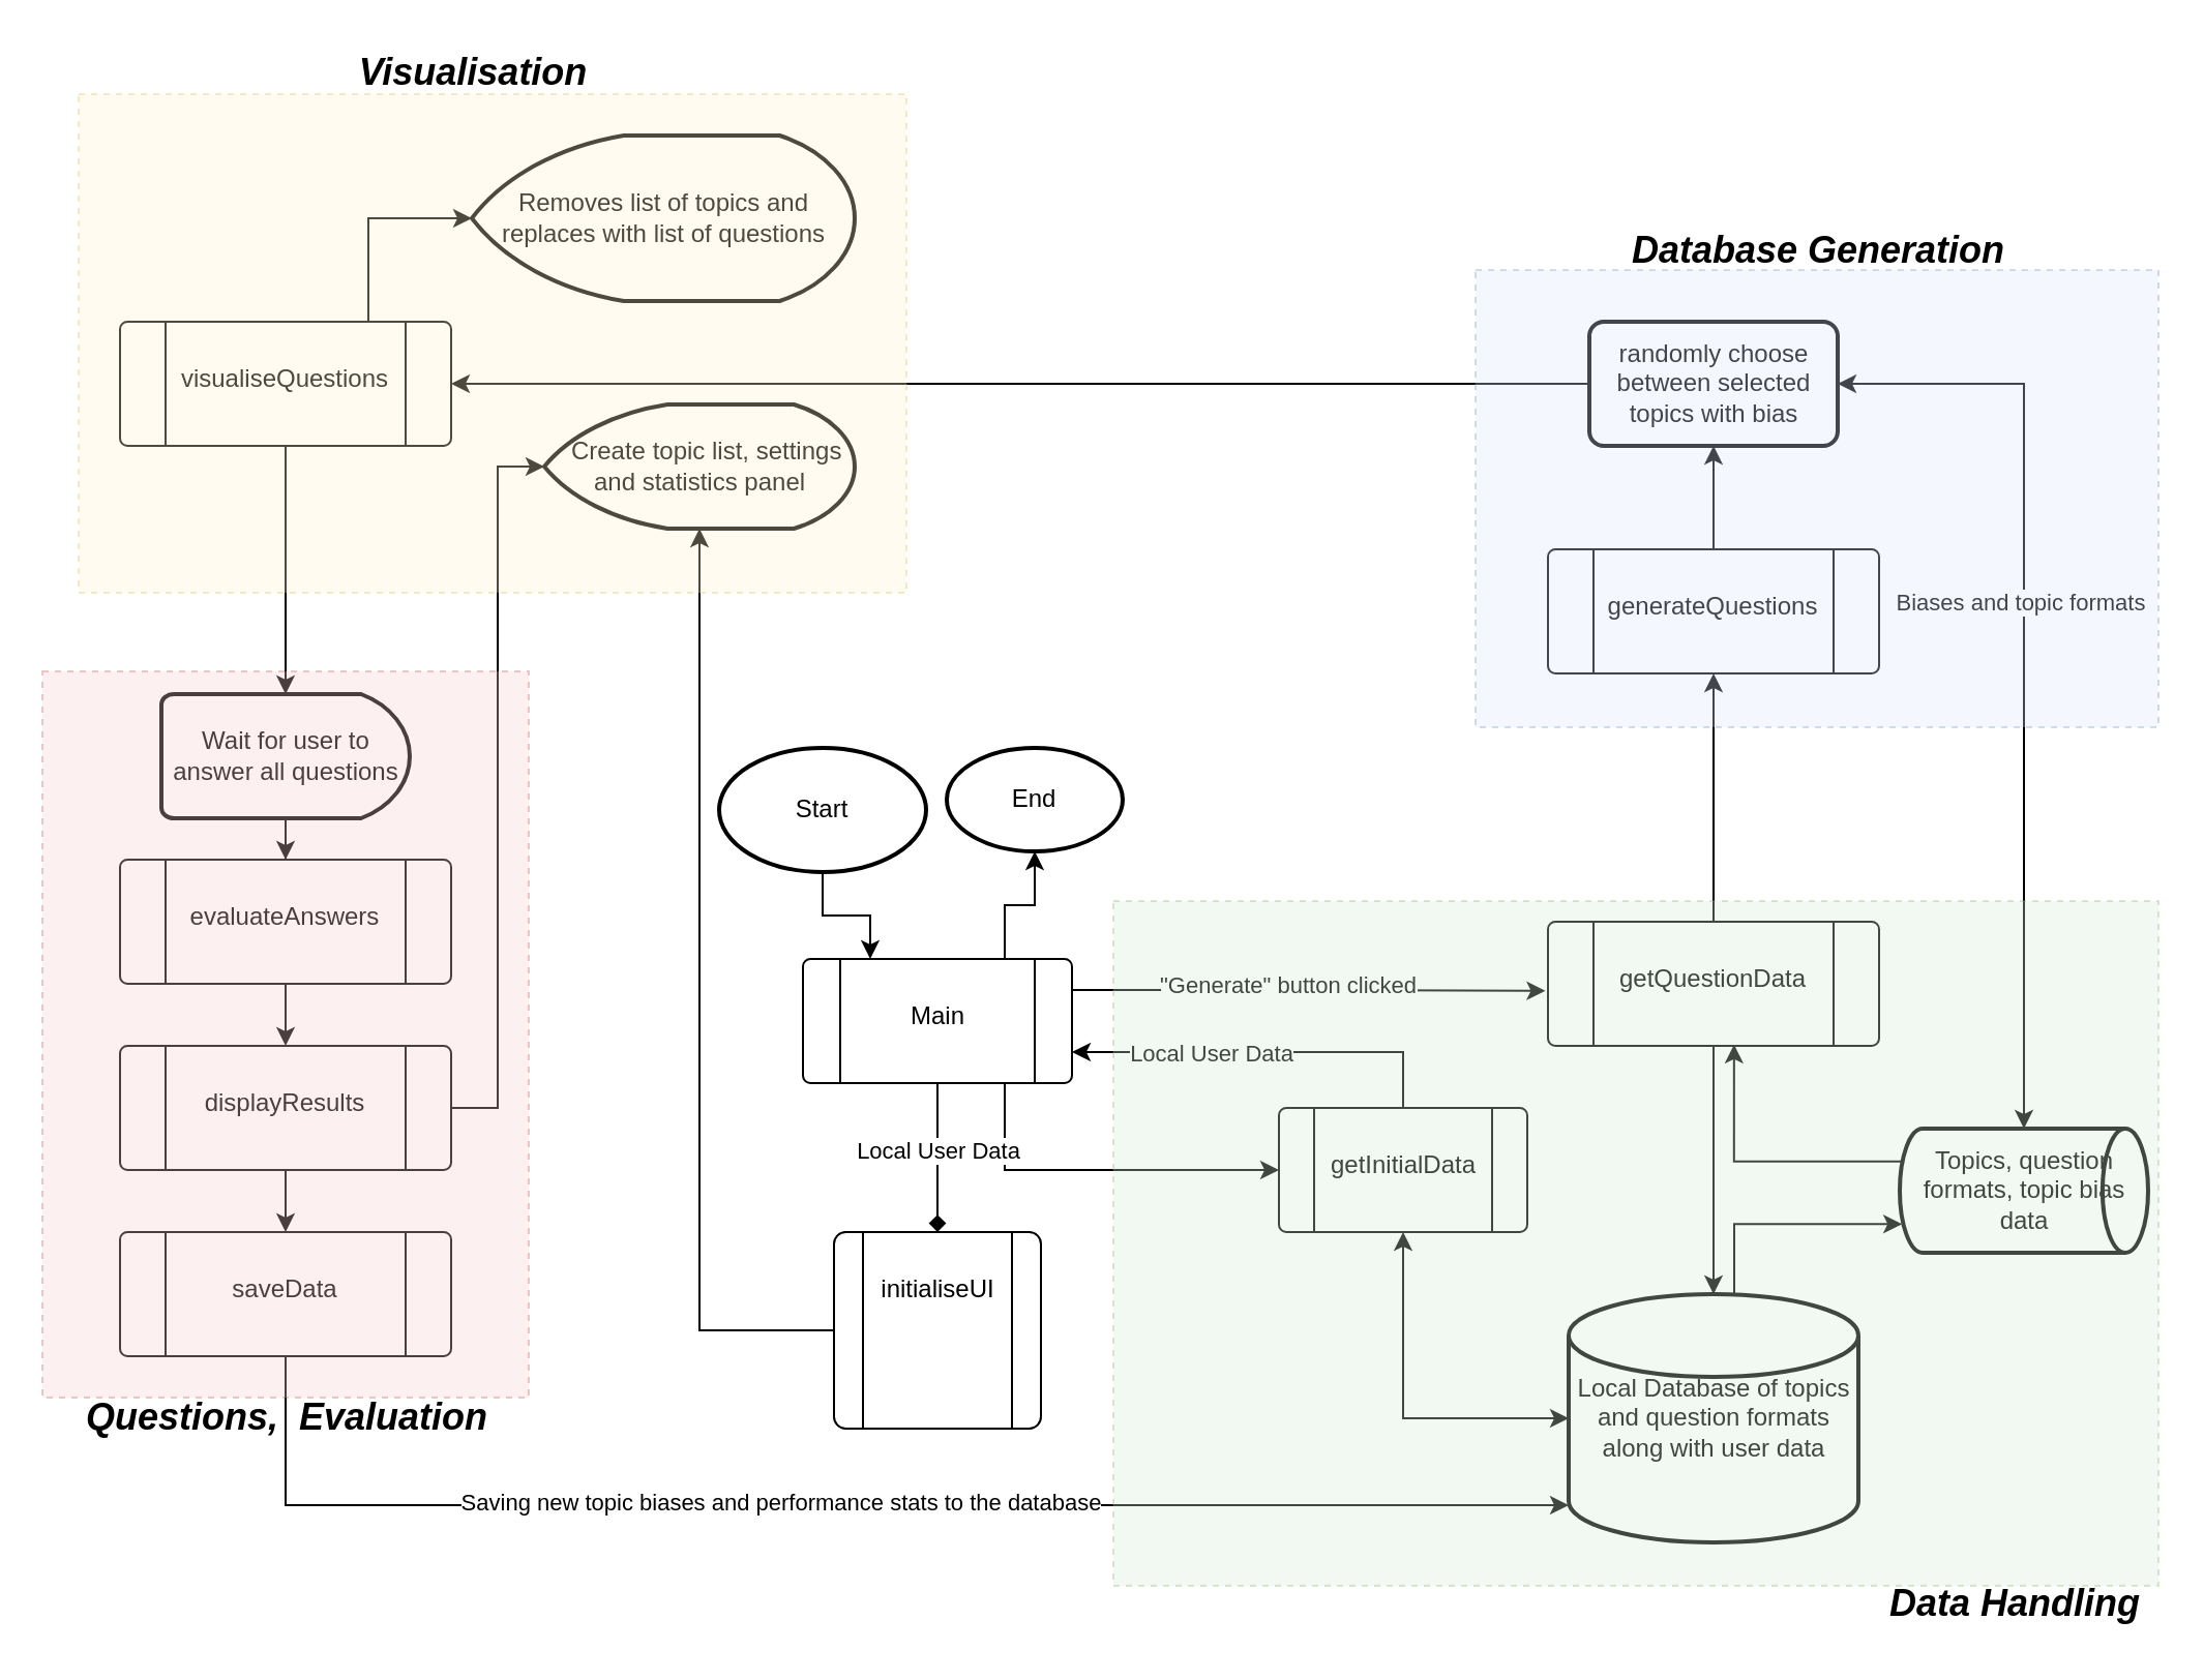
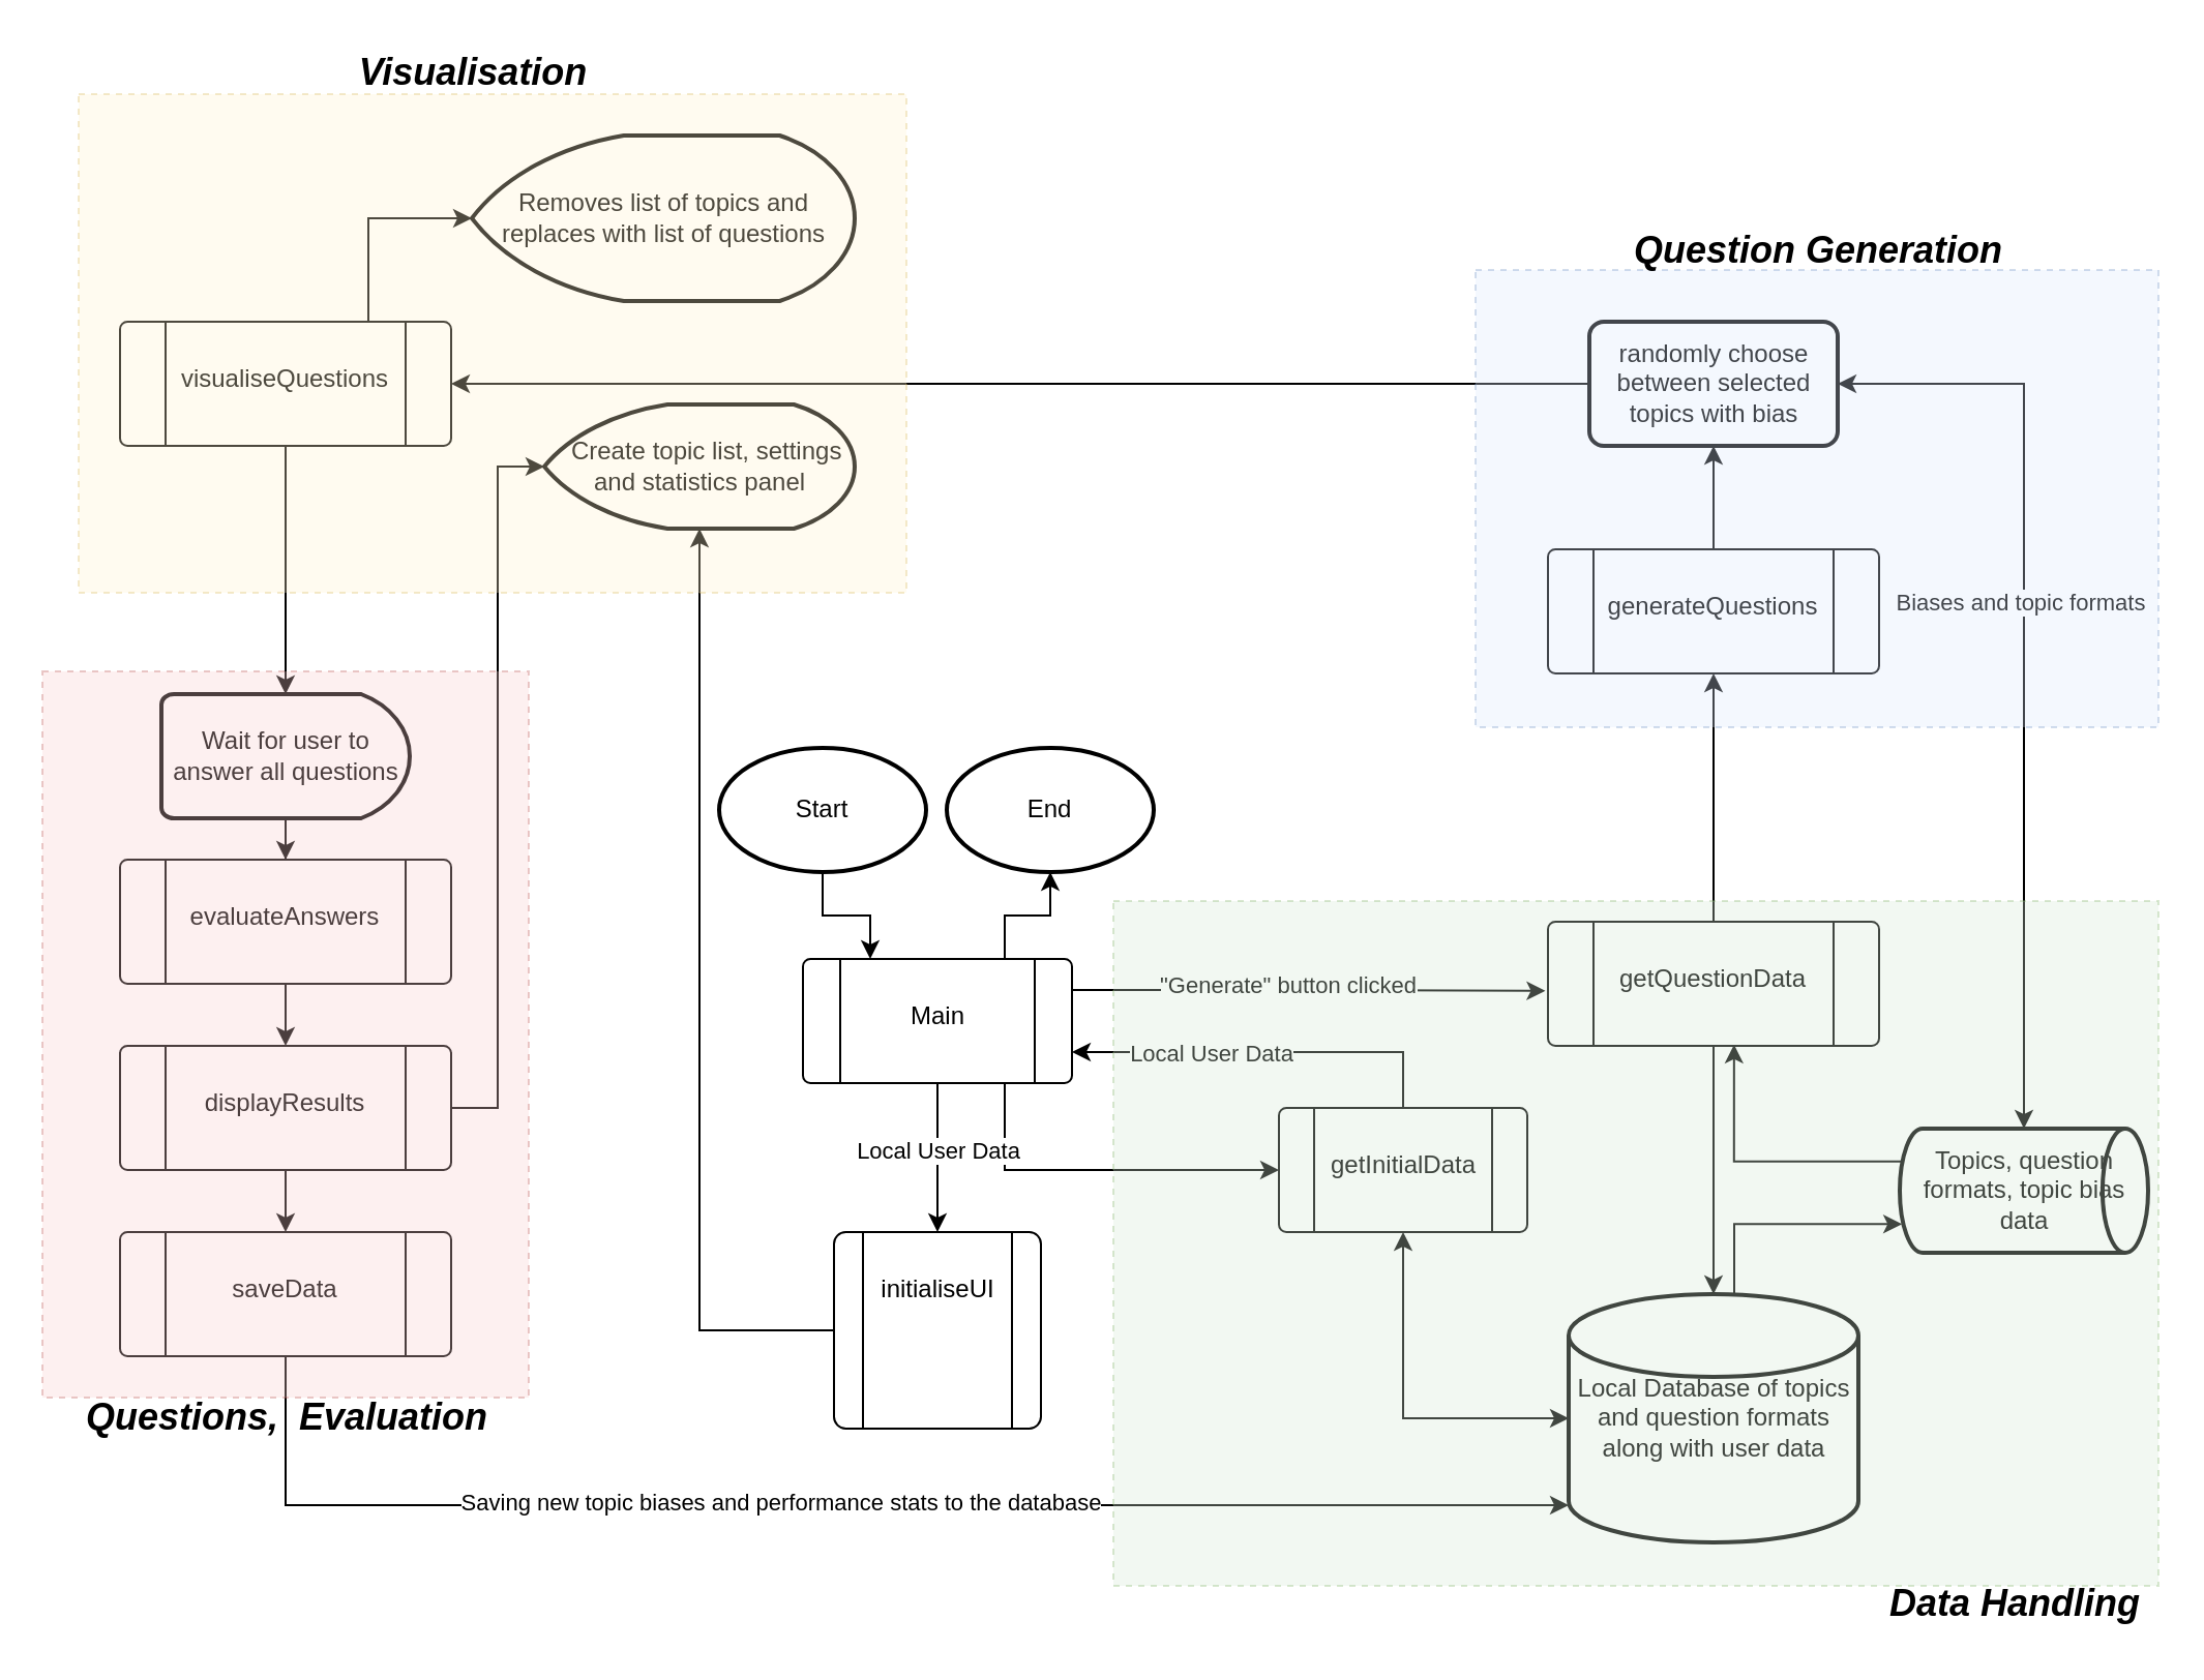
- <mxCell id="46" value="Database Generation" style="text;align=center;verticalAlign=middle;resizable=0;points=[];autosize=1;strokeColor=none;fontSize=18;fontStyle=3;labelBackgroundColor=none;labelBorderColor=none;html=1;" vertex="1" parent="1"><mxGeometry x="783" y="106" width="190" height="30" as="geometry" /></mxCell>
+ <mxCell id="46" value="Question Generation" style="text;align=center;verticalAlign=middle;resizable=0;points=[];autosize=1;strokeColor=none;fontSize=18;fontStyle=3;labelBackgroundColor=none;labelBorderColor=none;html=1;" vertex="1" parent="1"><mxGeometry x="783" y="106" width="190" height="30" as="geometry" /></mxCell>
- <mxCell id="53" value="End" style="strokeWidth=2;html=1;shape=mxgraph.flowchart.start_1;whiteSpace=wrap;" vertex="1" parent="1"><mxGeometry x="457" y="361" width="85" height="50" as="geometry" /></mxCell>
+ <mxCell id="53" value="End" style="strokeWidth=2;html=1;shape=mxgraph.flowchart.start_1;whiteSpace=wrap;" vertex="1" parent="1"><mxGeometry x="457" y="361" width="100" height="60" as="geometry" /></mxCell>
- <mxCell id="5" value="" style="edgeStyle=orthogonalEdgeStyle;rounded=0;orthogonalLoop=1;jettySize=auto;html=1;endArrow=diamond;" edge="1" parent="1" source="10" target="15"><mxGeometry relative="1" as="geometry" /></mxCell>
+ <mxCell id="5" value="" style="edgeStyle=orthogonalEdgeStyle;rounded=0;orthogonalLoop=1;jettySize=auto;html=1;" edge="1" parent="1" source="10" target="15"><mxGeometry relative="1" as="geometry" /></mxCell>
